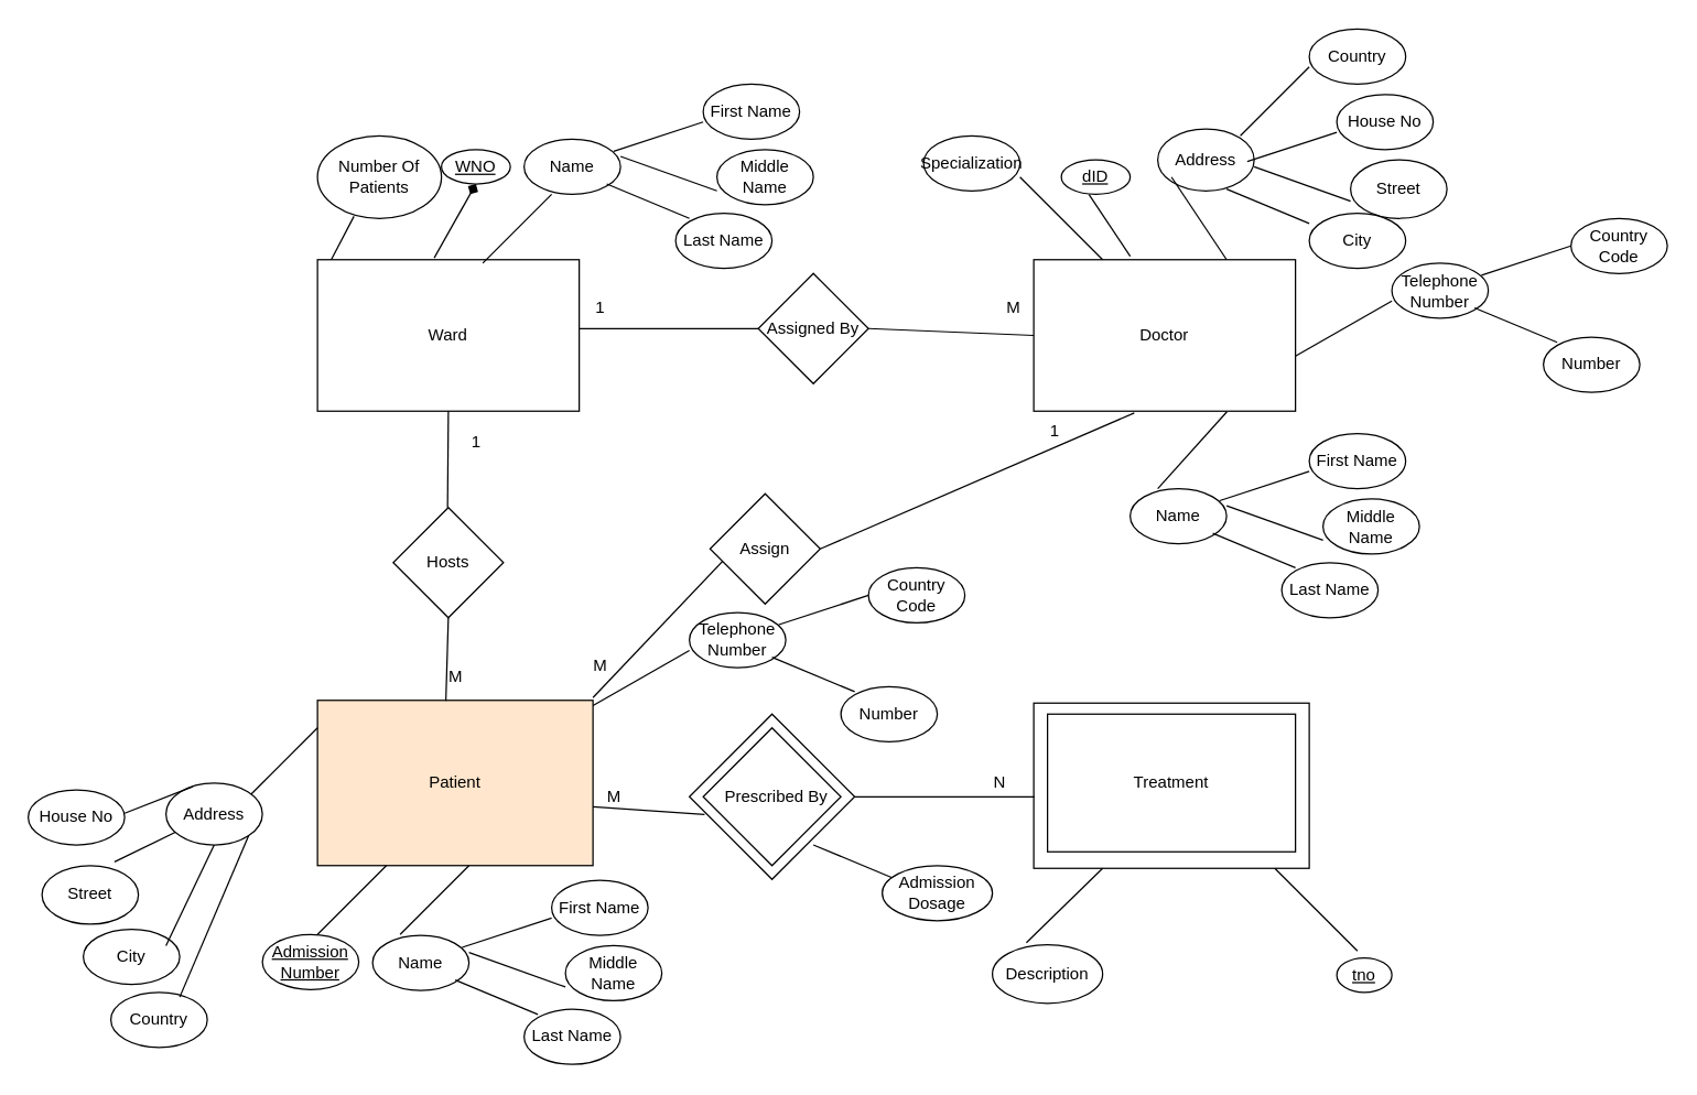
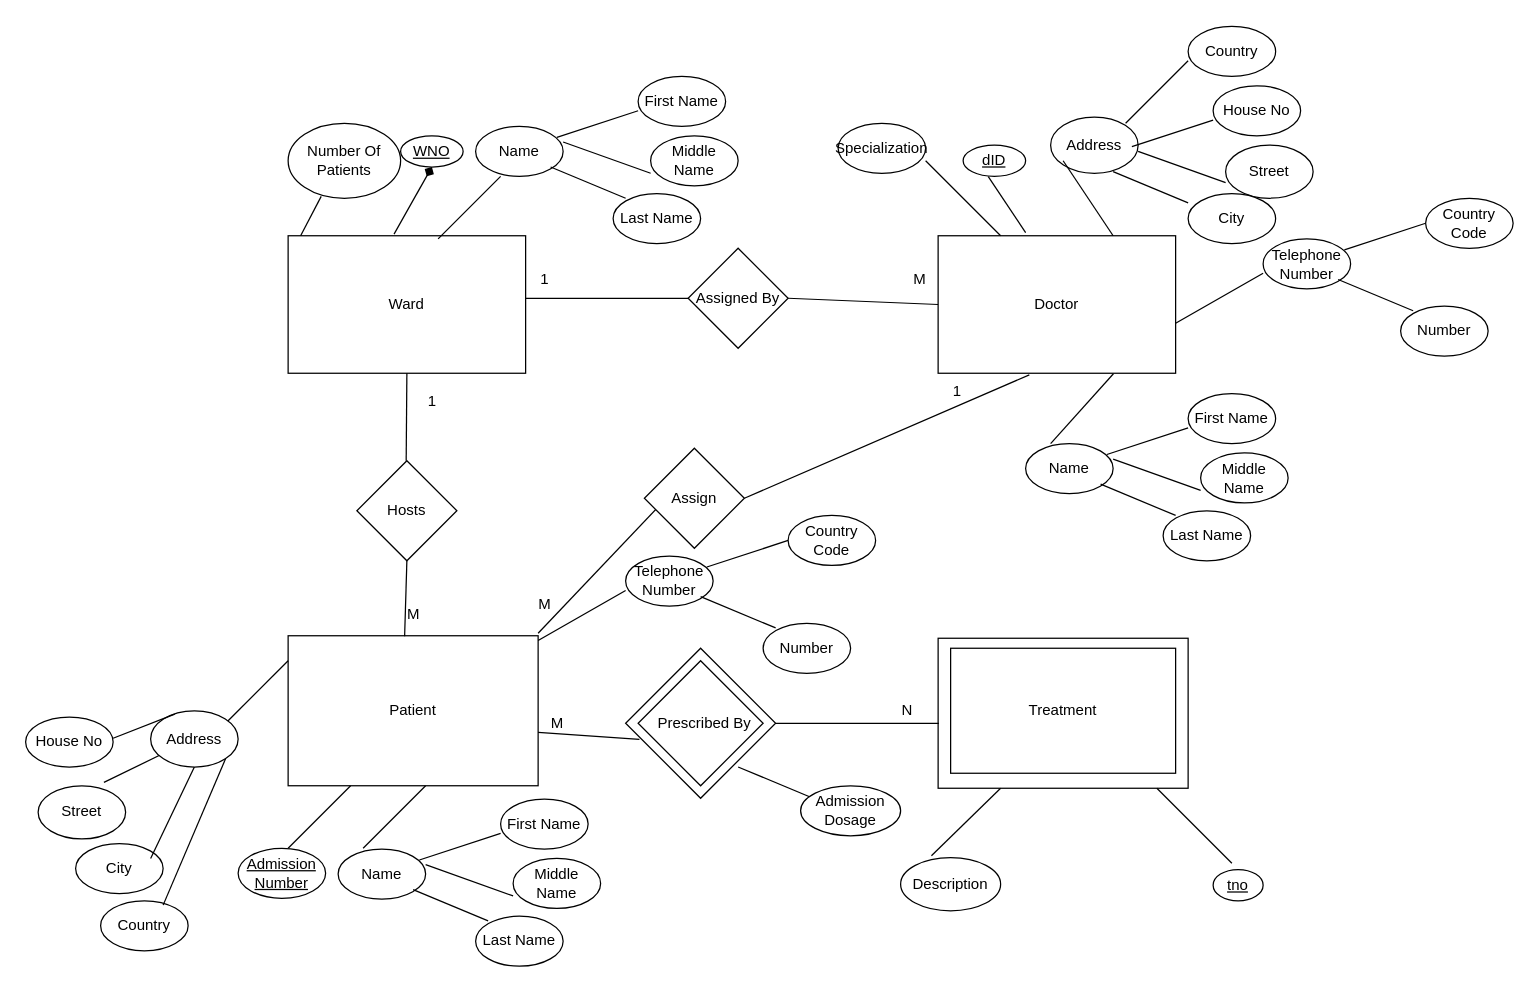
- <mxCell id="19" value="Patient" style="rounded=0;whiteSpace=wrap;html=1;fillColor=#ffe6cc;" parent="1" vertex="1"><mxGeometry x="230" y="508" width="200" height="120" as="geometry" /></mxCell>
+ <mxCell id="19" value="Patient" style="rounded=0;whiteSpace=wrap;html=1;" parent="1" vertex="1"><mxGeometry x="230" y="508" width="200" height="120" as="geometry" /></mxCell>
